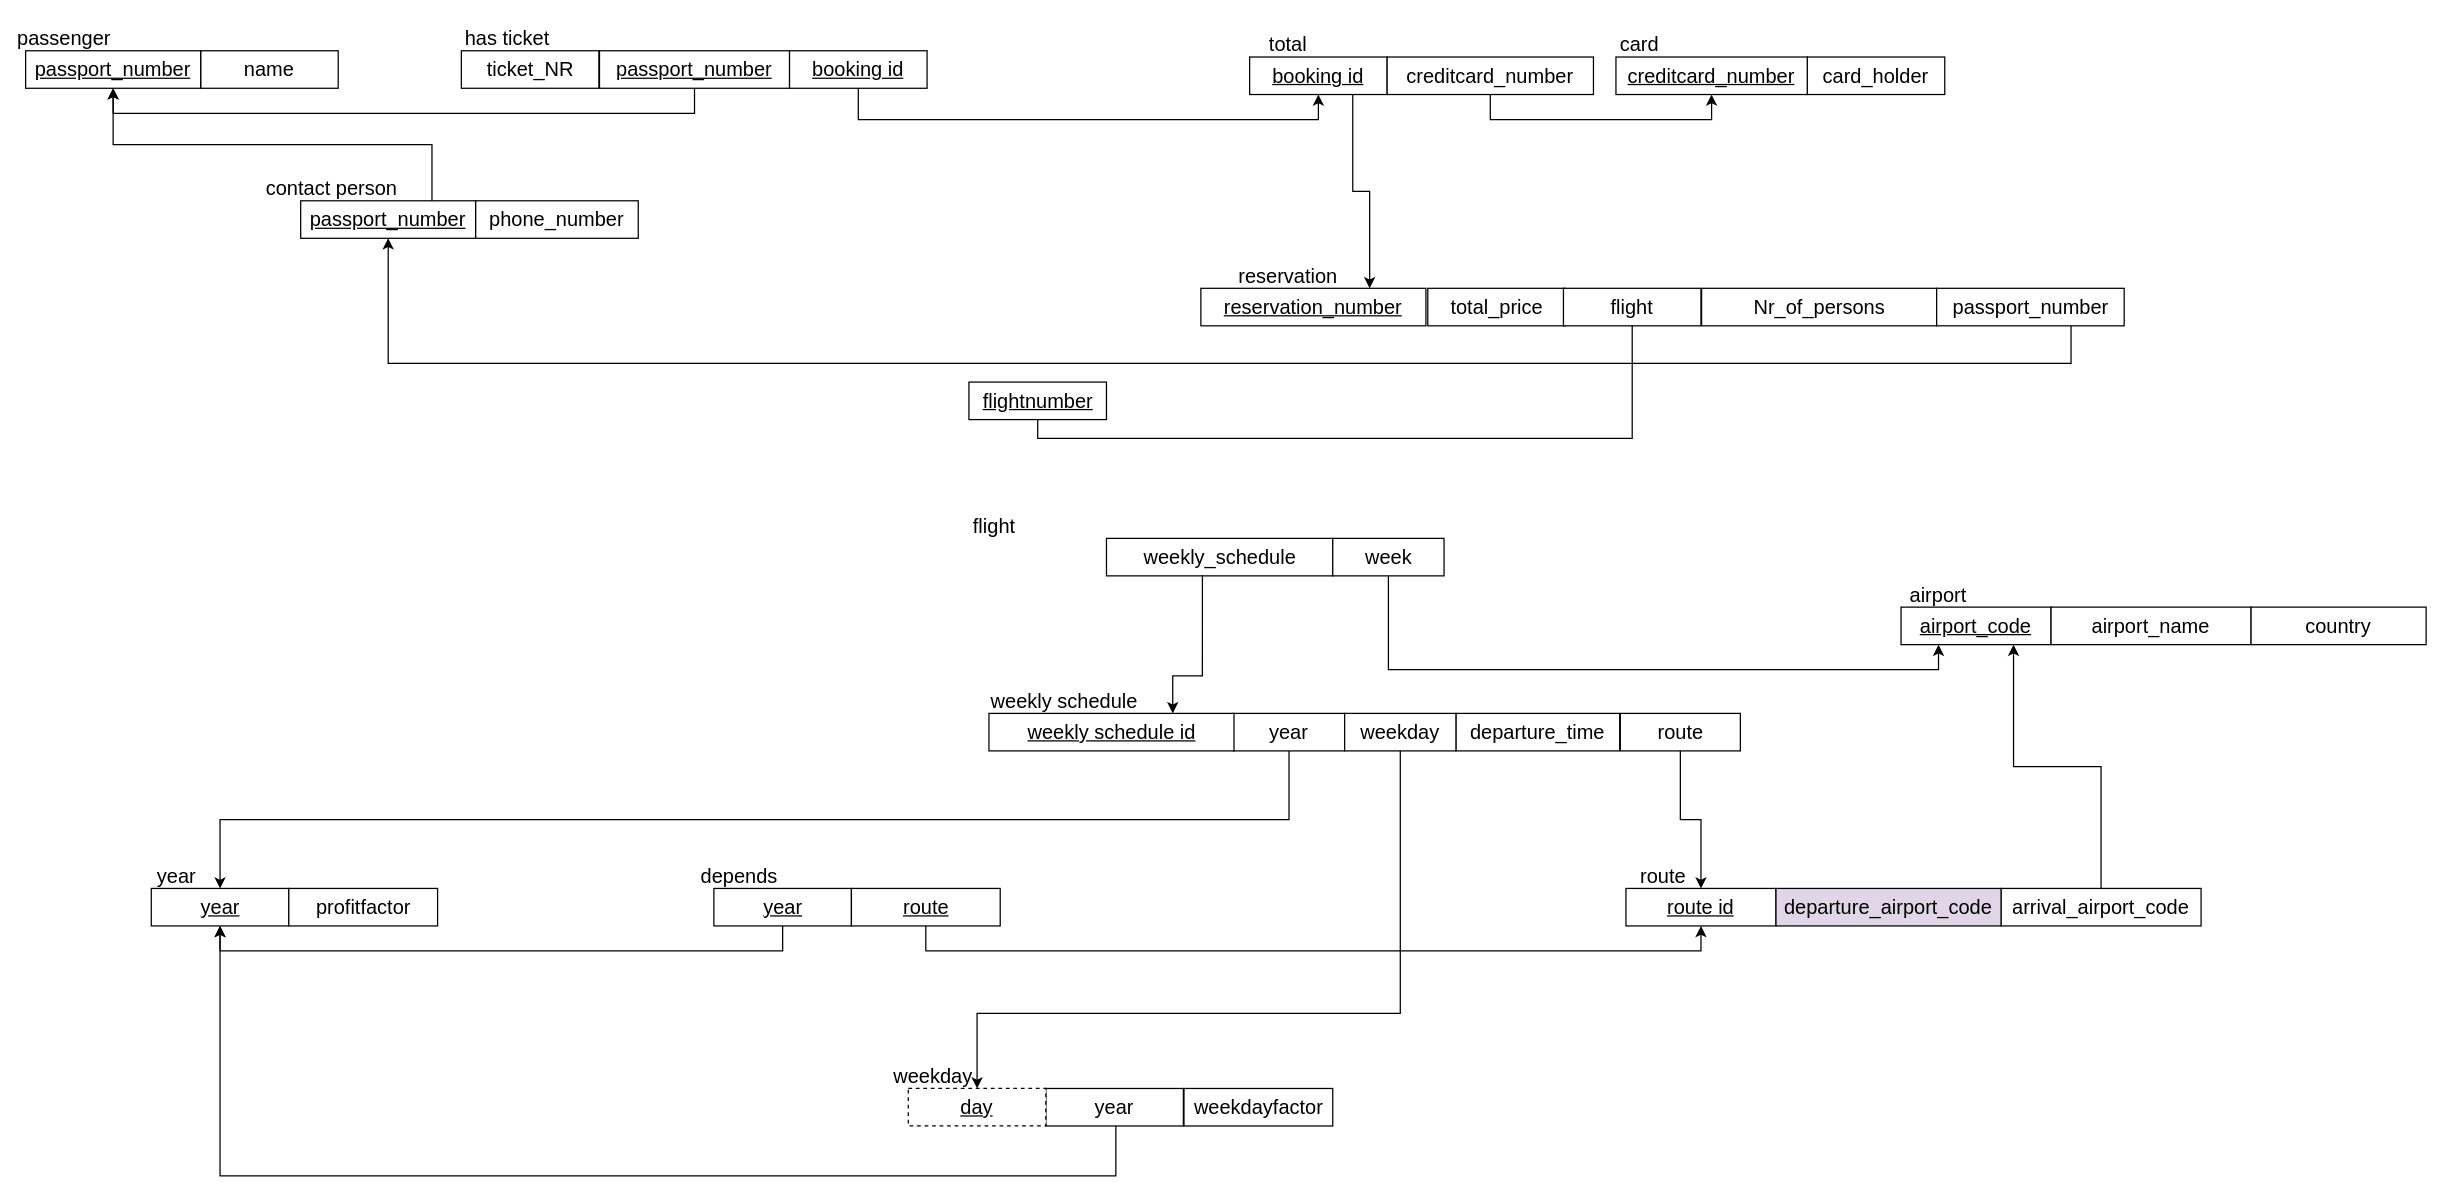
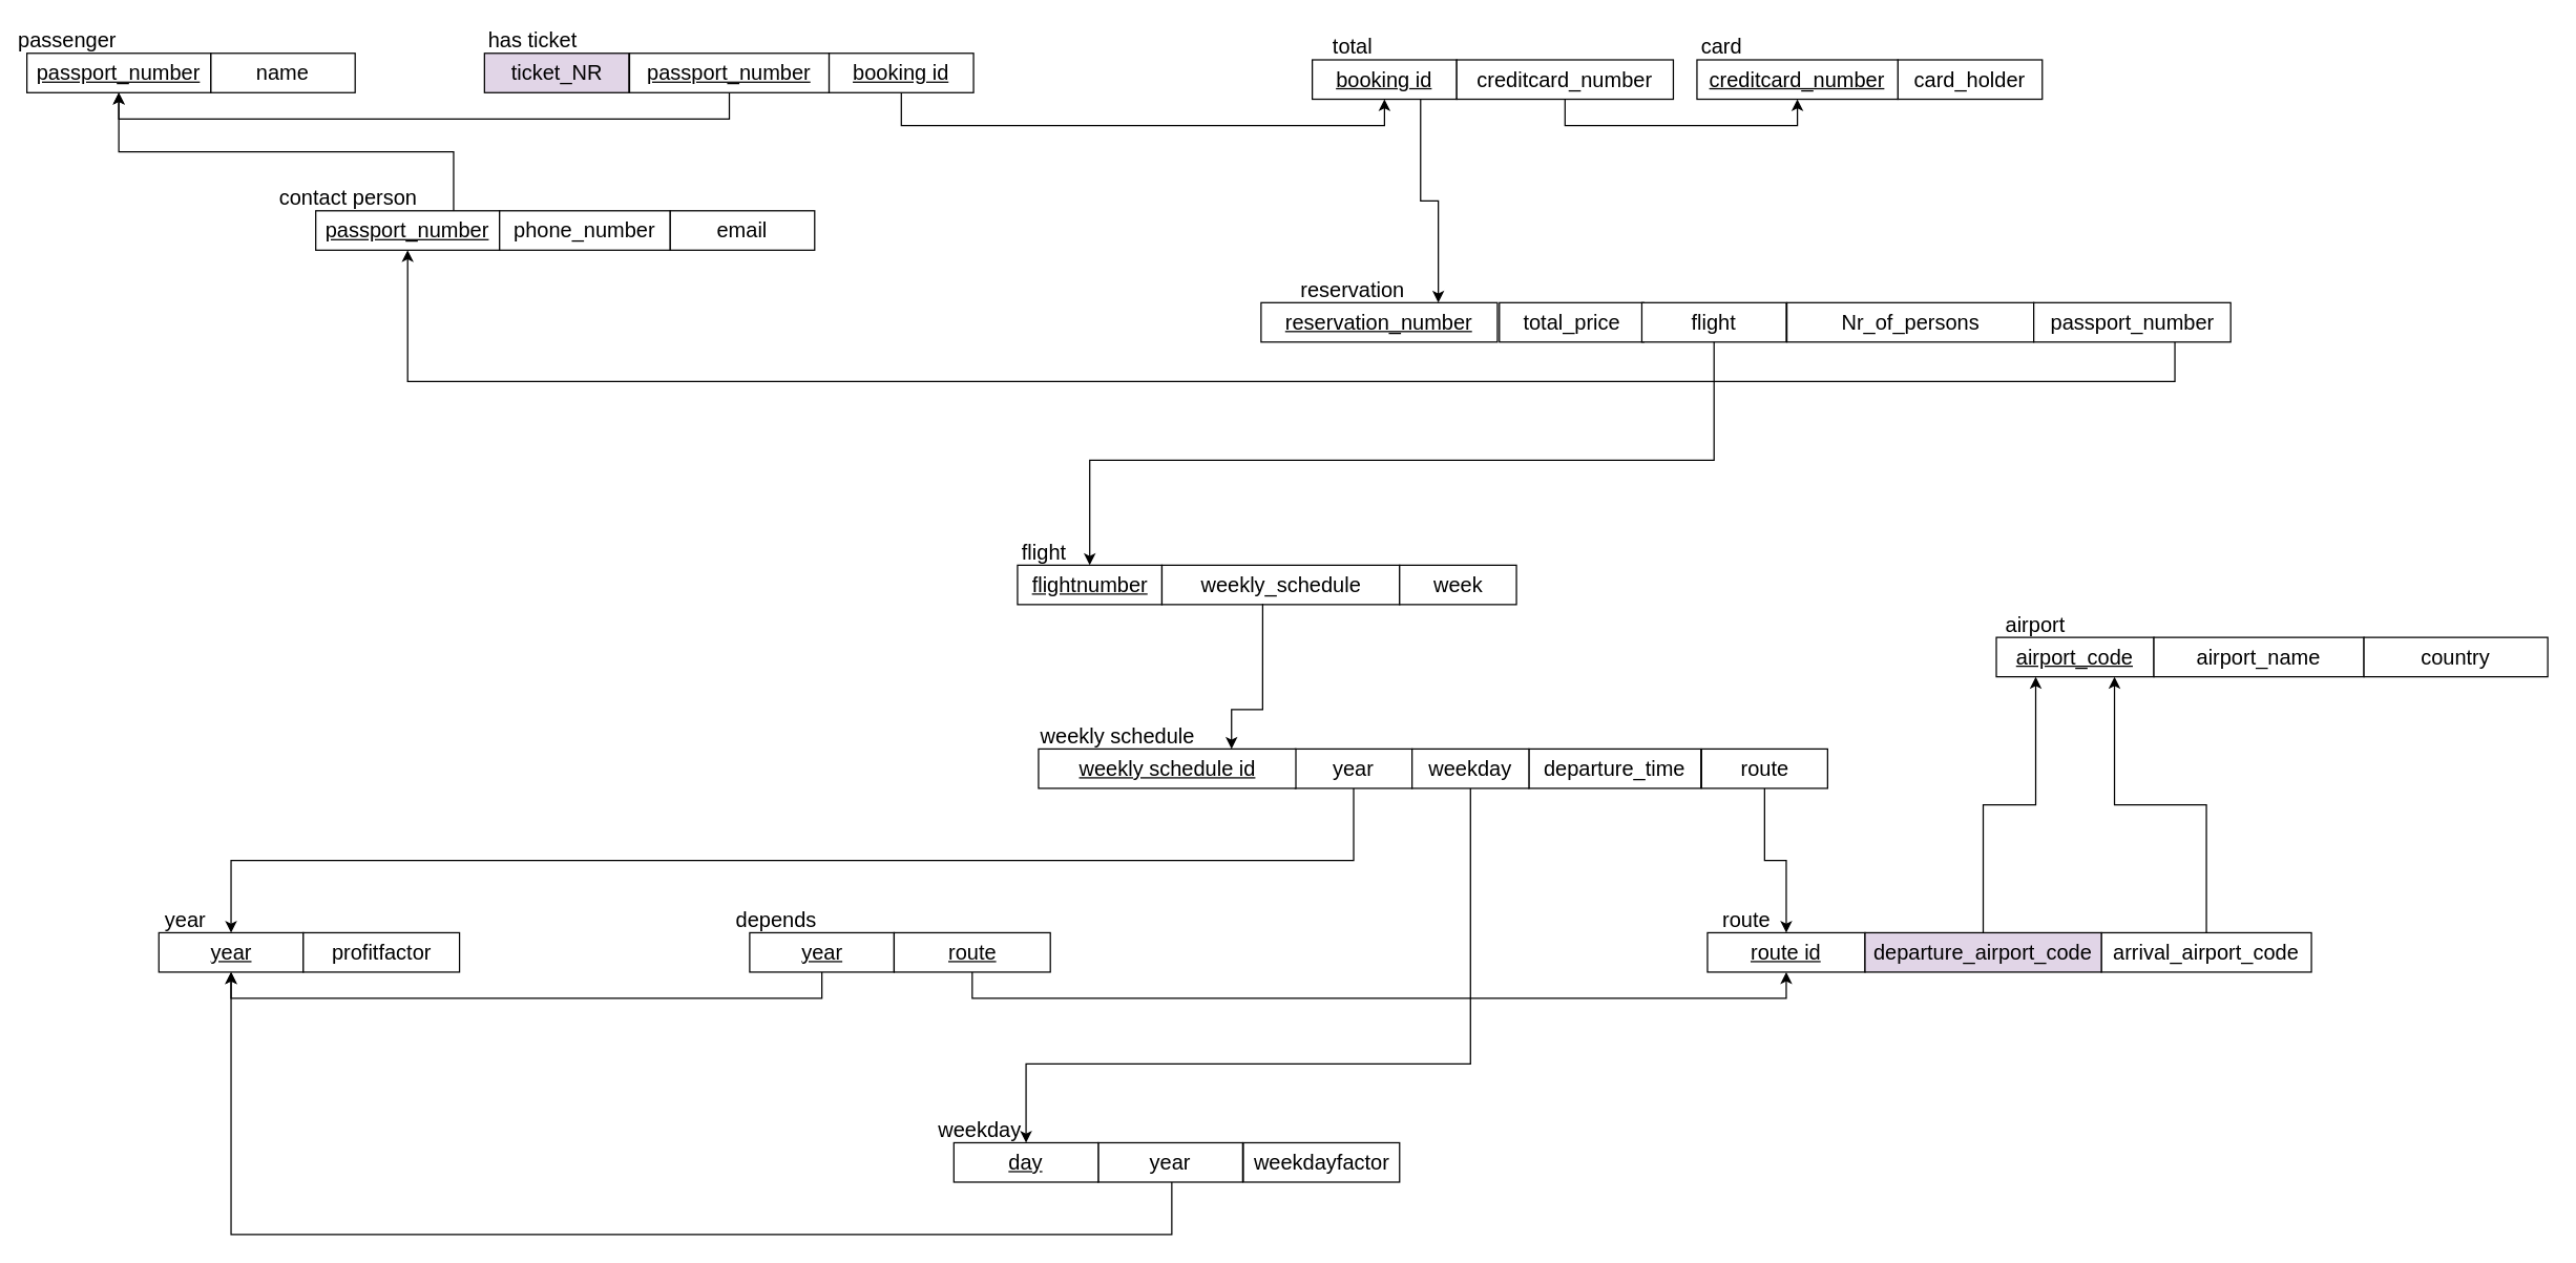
- <mxCell id="25" value="&lt;span style=&quot;font-size: 16px&quot;&gt;ticket_NR&lt;/span&gt;" style="rounded=0;whiteSpace=wrap;html=1;" parent="1" vertex="1"><mxGeometry x="368.5" y="40" width="110" height="30" as="geometry" /></mxCell>
+ <mxCell id="25" value="&lt;span style=&quot;font-size: 16px&quot;&gt;ticket_NR&lt;/span&gt;" style="rounded=0;whiteSpace=wrap;html=1;fillColor=#e1d5e7;" parent="1" vertex="1"><mxGeometry x="368.5" y="40" width="110" height="30" as="geometry" /></mxCell>
+ <mxCell id="17" value="&lt;span style=&quot;font-size: 16px&quot;&gt;email&lt;/span&gt;" style="rounded=0;whiteSpace=wrap;html=1;" parent="1" vertex="1"><mxGeometry x="510" y="160" width="110" height="30" as="geometry" /></mxCell>
- <mxCell id="28" value="&lt;span style=&quot;font-size: 16px&quot;&gt;&lt;u&gt;flightnumber&lt;/u&gt;&lt;/span&gt;" style="rounded=0;whiteSpace=wrap;html=1;" parent="1" vertex="1"><mxGeometry x="774.5" y="305" width="110" height="30" as="geometry" /></mxCell>
+ <mxCell id="28" value="&lt;span style=&quot;font-size: 16px&quot;&gt;&lt;u&gt;flightnumber&lt;/u&gt;&lt;/span&gt;" style="rounded=0;whiteSpace=wrap;html=1;" parent="1" vertex="1"><mxGeometry x="774.5" y="430" width="110" height="30" as="geometry" /></mxCell>
- <mxCell id="48" style="edgeStyle=orthogonalEdgeStyle;rounded=0;orthogonalLoop=1;jettySize=auto;html=1;exitX=0.25;exitY=1;exitDx=0;exitDy=0;startArrow=classic;startFill=1;endArrow=none;endFill=0;" parent="1" source="50" target="68" edge="1"><mxGeometry relative="1" as="geometry" /></mxCell>
+ <mxCell id="48" style="edgeStyle=orthogonalEdgeStyle;rounded=0;orthogonalLoop=1;jettySize=auto;html=1;exitX=0.25;exitY=1;exitDx=0;exitDy=0;entryX=0.5;entryY=0;entryDx=0;entryDy=0;startArrow=classic;startFill=1;endArrow=none;endFill=0;" parent="1" source="50" target="47" edge="1"><mxGeometry relative="1" as="geometry" /></mxCell>
- <mxCell id="65" value="&lt;span style=&quot;font-size: 16px&quot;&gt;&lt;u&gt;day&lt;/u&gt;&lt;/span&gt;" style="rounded=0;whiteSpace=wrap;html=1;dashed=1;" parent="1" vertex="1"><mxGeometry x="726" y="870" width="110" height="30" as="geometry" /></mxCell>
+ <mxCell id="65" value="&lt;span style=&quot;font-size: 16px&quot;&gt;&lt;u&gt;day&lt;/u&gt;&lt;/span&gt;" style="rounded=0;whiteSpace=wrap;html=1;" parent="1" vertex="1"><mxGeometry x="726" y="870" width="110" height="30" as="geometry" /></mxCell>
